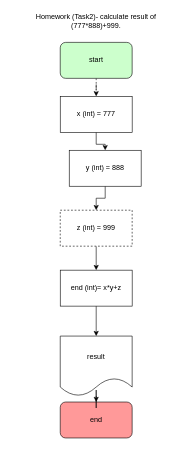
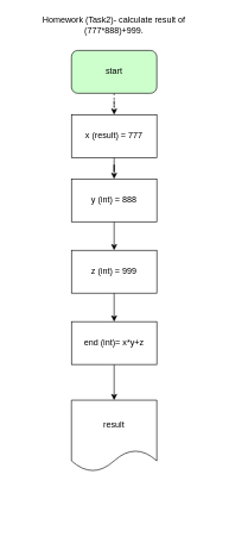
- <mxCell id="7" value="x (int) = 777" style="rounded=0;whiteSpace=wrap;html=1;" parent="1" vertex="1"><mxGeometry x="100" y="160" width="120" height="60" as="geometry" /></mxCell>
+ <mxCell id="7" value="x (result) = 777" style="rounded=0;whiteSpace=wrap;html=1;" parent="1" vertex="1"><mxGeometry x="100" y="160" width="120" height="60" as="geometry" /></mxCell>
- <mxCell id="9" value="y (int) = 888" style="rounded=0;whiteSpace=wrap;html=1;" parent="1" vertex="1"><mxGeometry x="115" y="250" width="120" height="60" as="geometry" /></mxCell>
+ <mxCell id="9" value="y (int) = 888" style="rounded=0;whiteSpace=wrap;html=1;" parent="1" vertex="1"><mxGeometry x="100" y="250" width="120" height="60" as="geometry" /></mxCell>
- <mxCell id="11" value="z (int) = 999" style="rounded=0;whiteSpace=wrap;html=1;dashed=1;" parent="1" vertex="1"><mxGeometry x="100" y="350" width="120" height="60" as="geometry" /></mxCell>
+ <mxCell id="11" value="z (int) = 999" style="rounded=0;whiteSpace=wrap;html=1;" parent="1" vertex="1"><mxGeometry x="100" y="350" width="120" height="60" as="geometry" /></mxCell>
- <mxCell id="14" value="" style="edgeStyle=orthogonalEdgeStyle;rounded=0;orthogonalLoop=1;jettySize=auto;html=1;" parent="1" source="15" target="4" edge="1"><mxGeometry relative="1" as="geometry" /></mxCell>
- <mxCell id="4" value="end" style="rounded=1;whiteSpace=wrap;html=1;fillColor=#FF9999;" parent="1" vertex="1"><mxGeometry x="100" y="670" width="120" height="60" as="geometry" /></mxCell>
